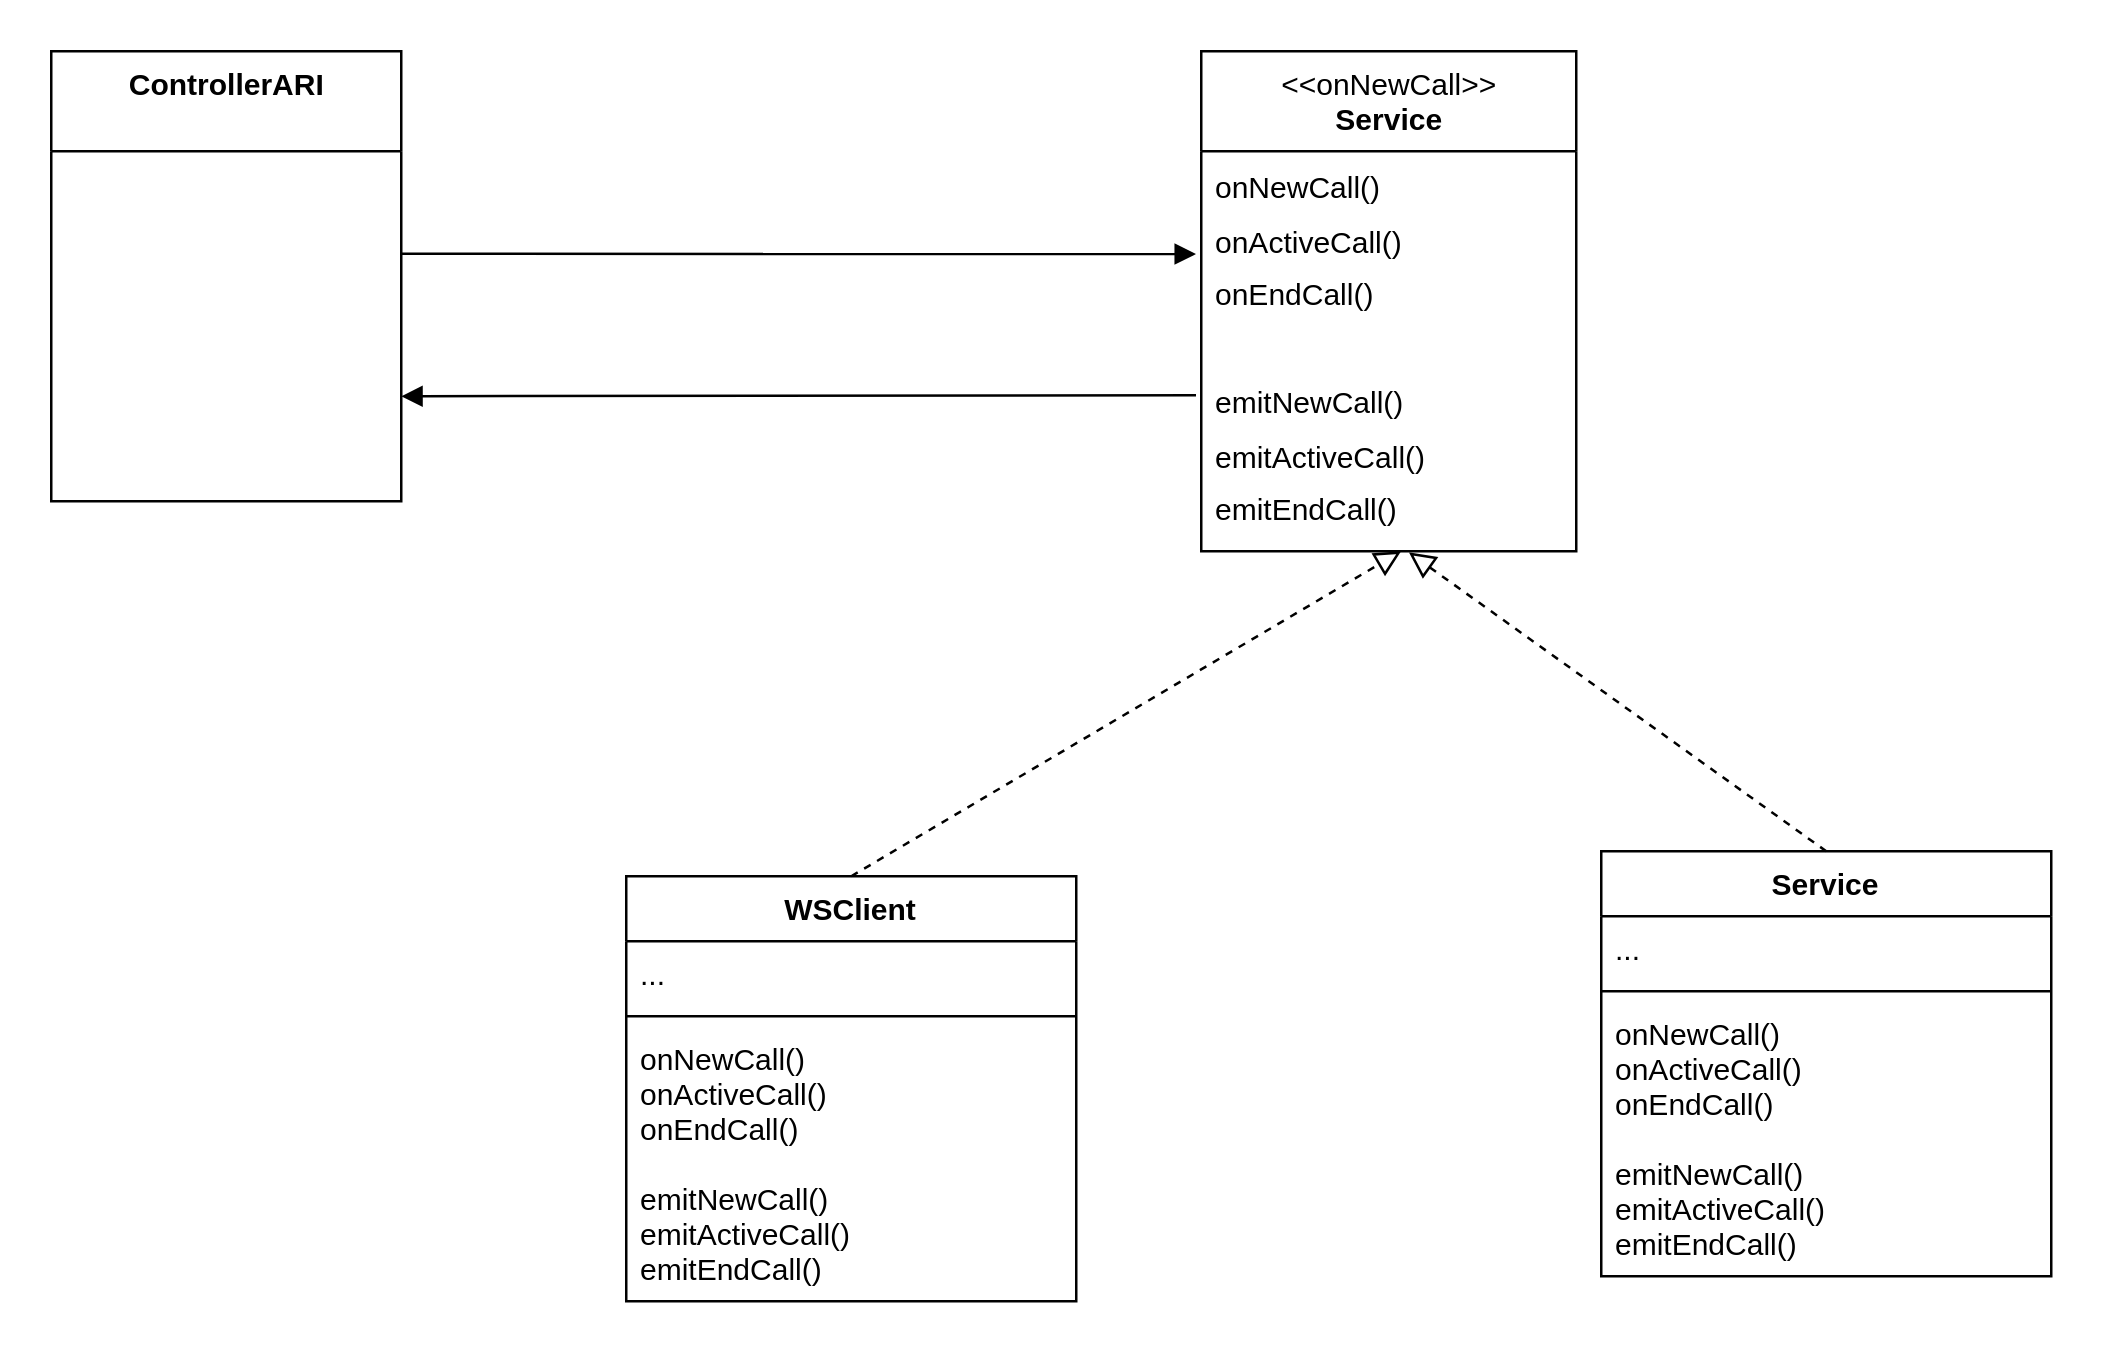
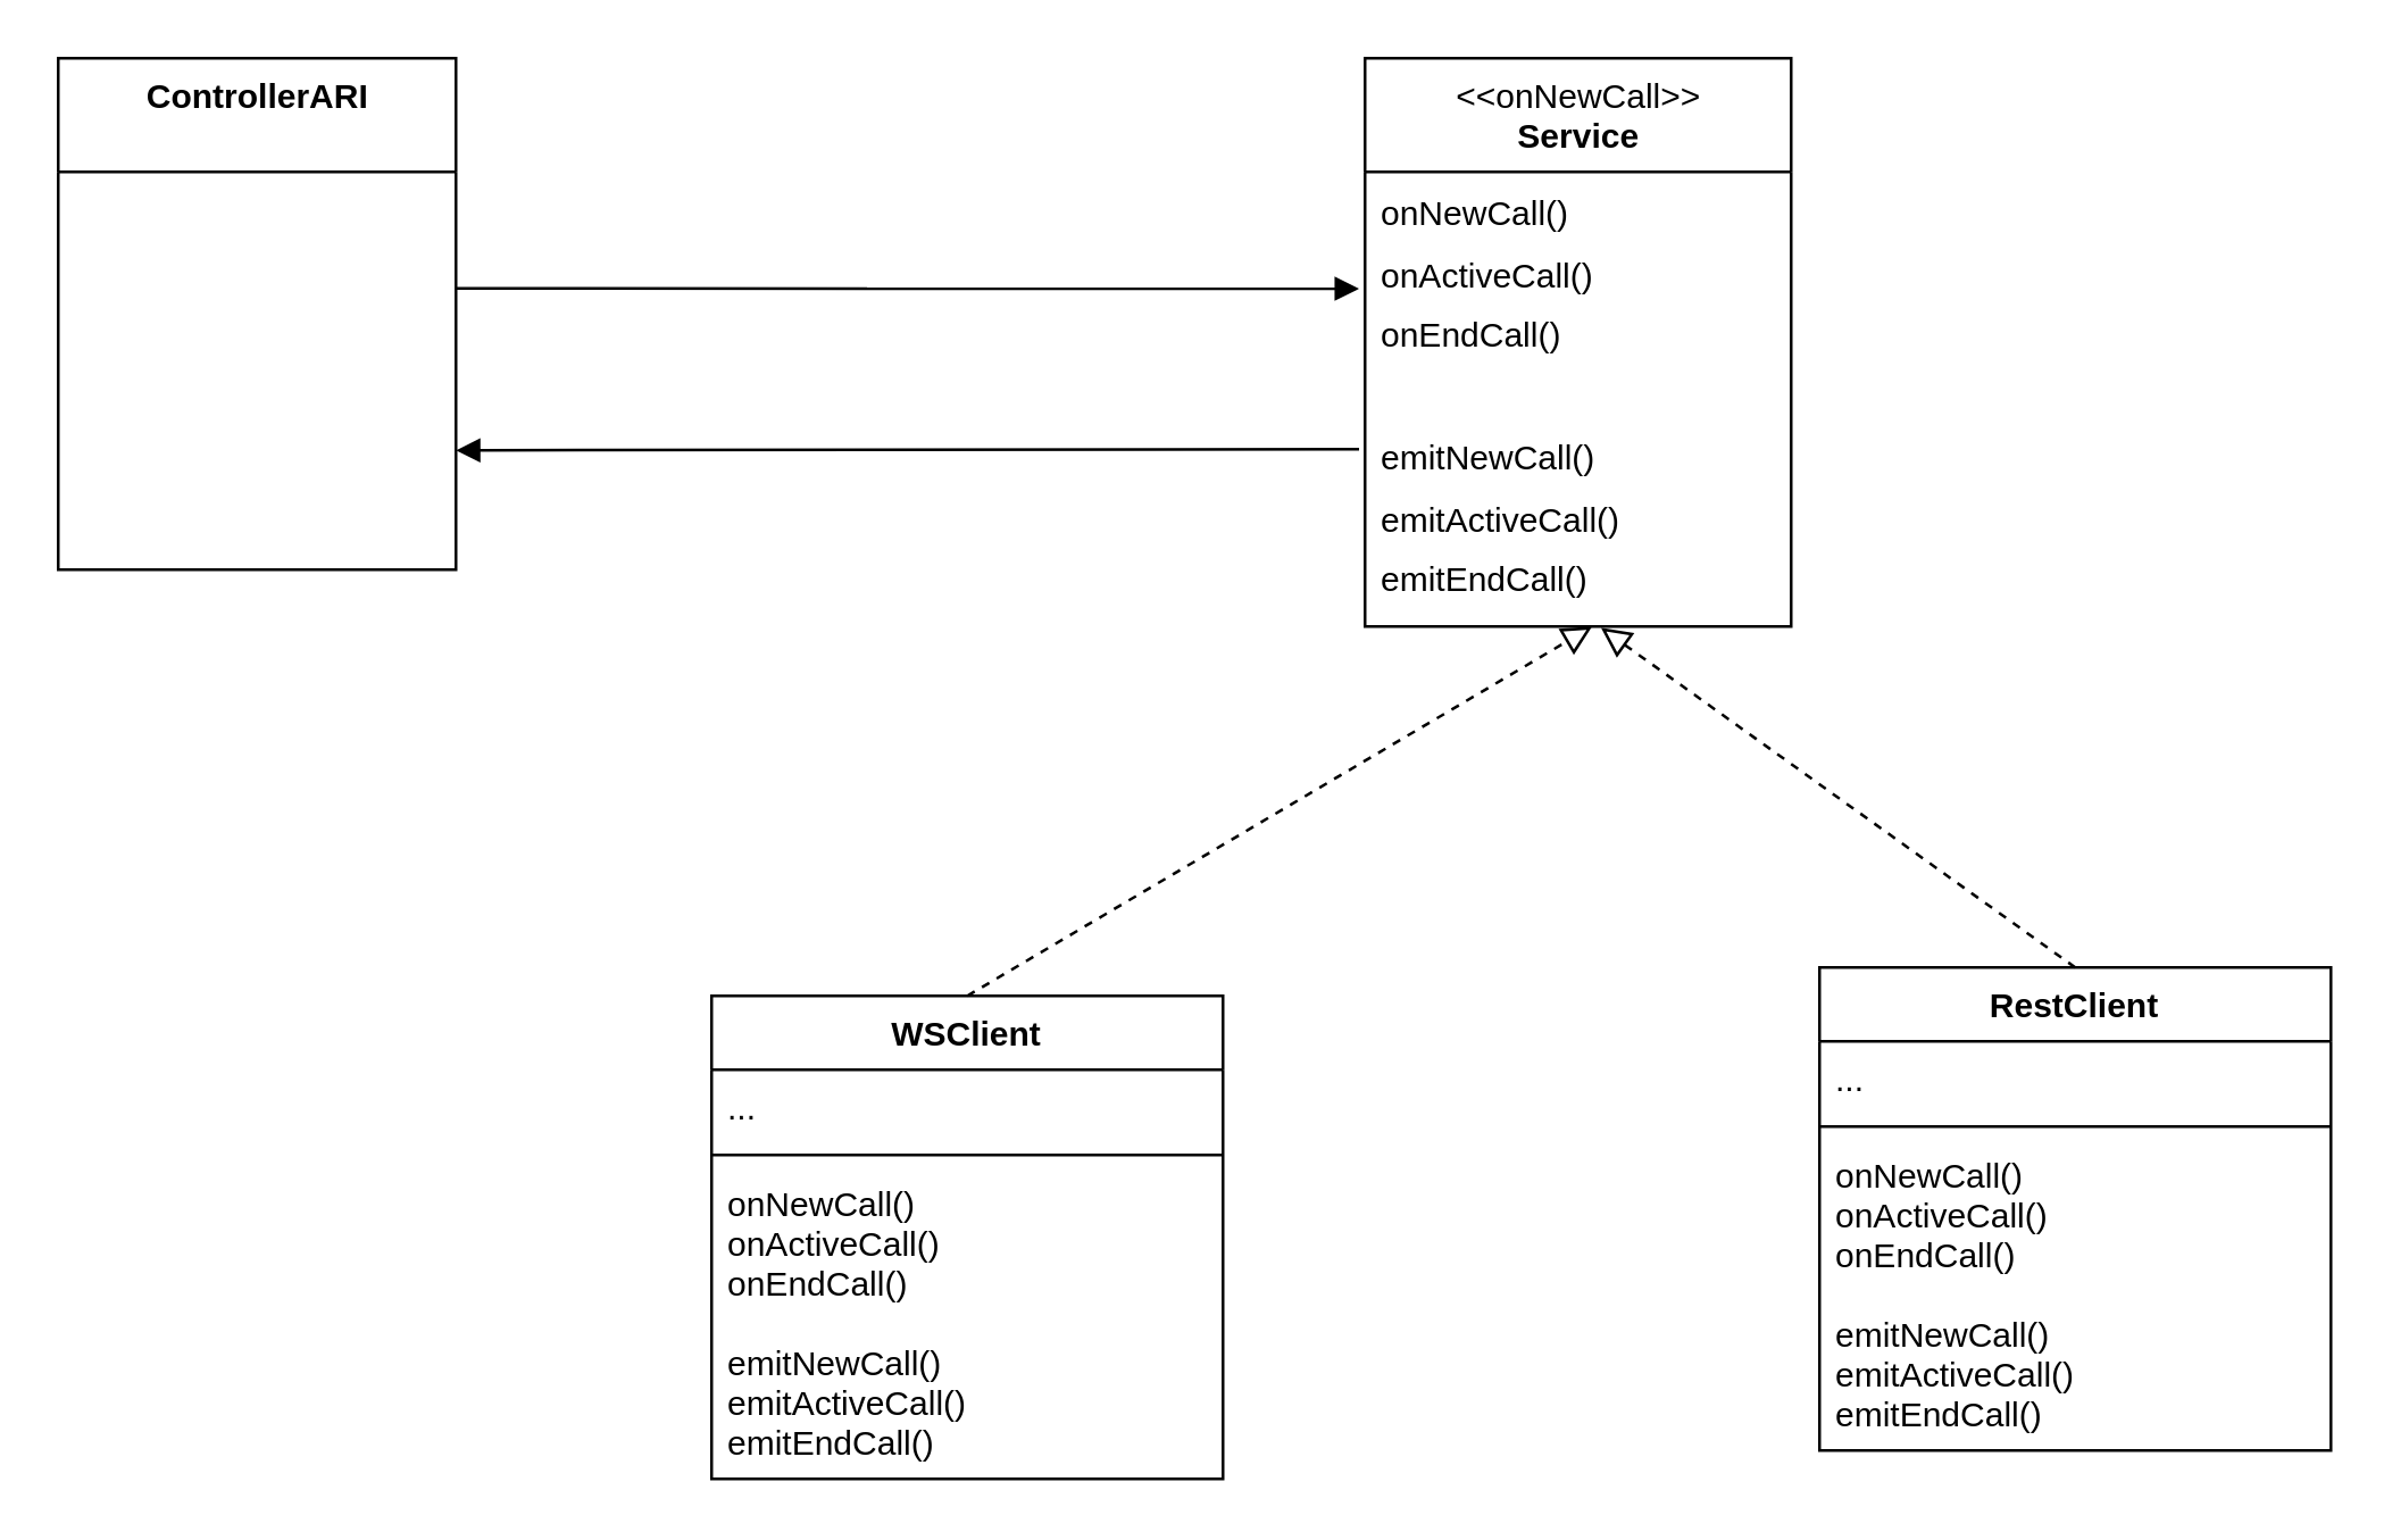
- <mxCell id="8" value="Service" style="swimlane;fontStyle=1;align=center;verticalAlign=top;childLayout=stackLayout;horizontal=1;startSize=26;horizontalStack=0;resizeParent=1;resizeParentMax=0;resizeLast=0;collapsible=1;marginBottom=0;fontSize=12;" vertex="1" parent="1"><mxGeometry x="640" y="340" width="180" height="170" as="geometry"><mxRectangle x="600" y="480" width="100" height="30" as="alternateBounds" /></mxGeometry></mxCell>
+ <mxCell id="8" value="RestClient" style="swimlane;fontStyle=1;align=center;verticalAlign=top;childLayout=stackLayout;horizontal=1;startSize=26;horizontalStack=0;resizeParent=1;resizeParentMax=0;resizeLast=0;collapsible=1;marginBottom=0;fontSize=12;" vertex="1" parent="1"><mxGeometry x="640" y="340" width="180" height="170" as="geometry"><mxRectangle x="600" y="480" width="100" height="30" as="alternateBounds" /></mxGeometry></mxCell>
